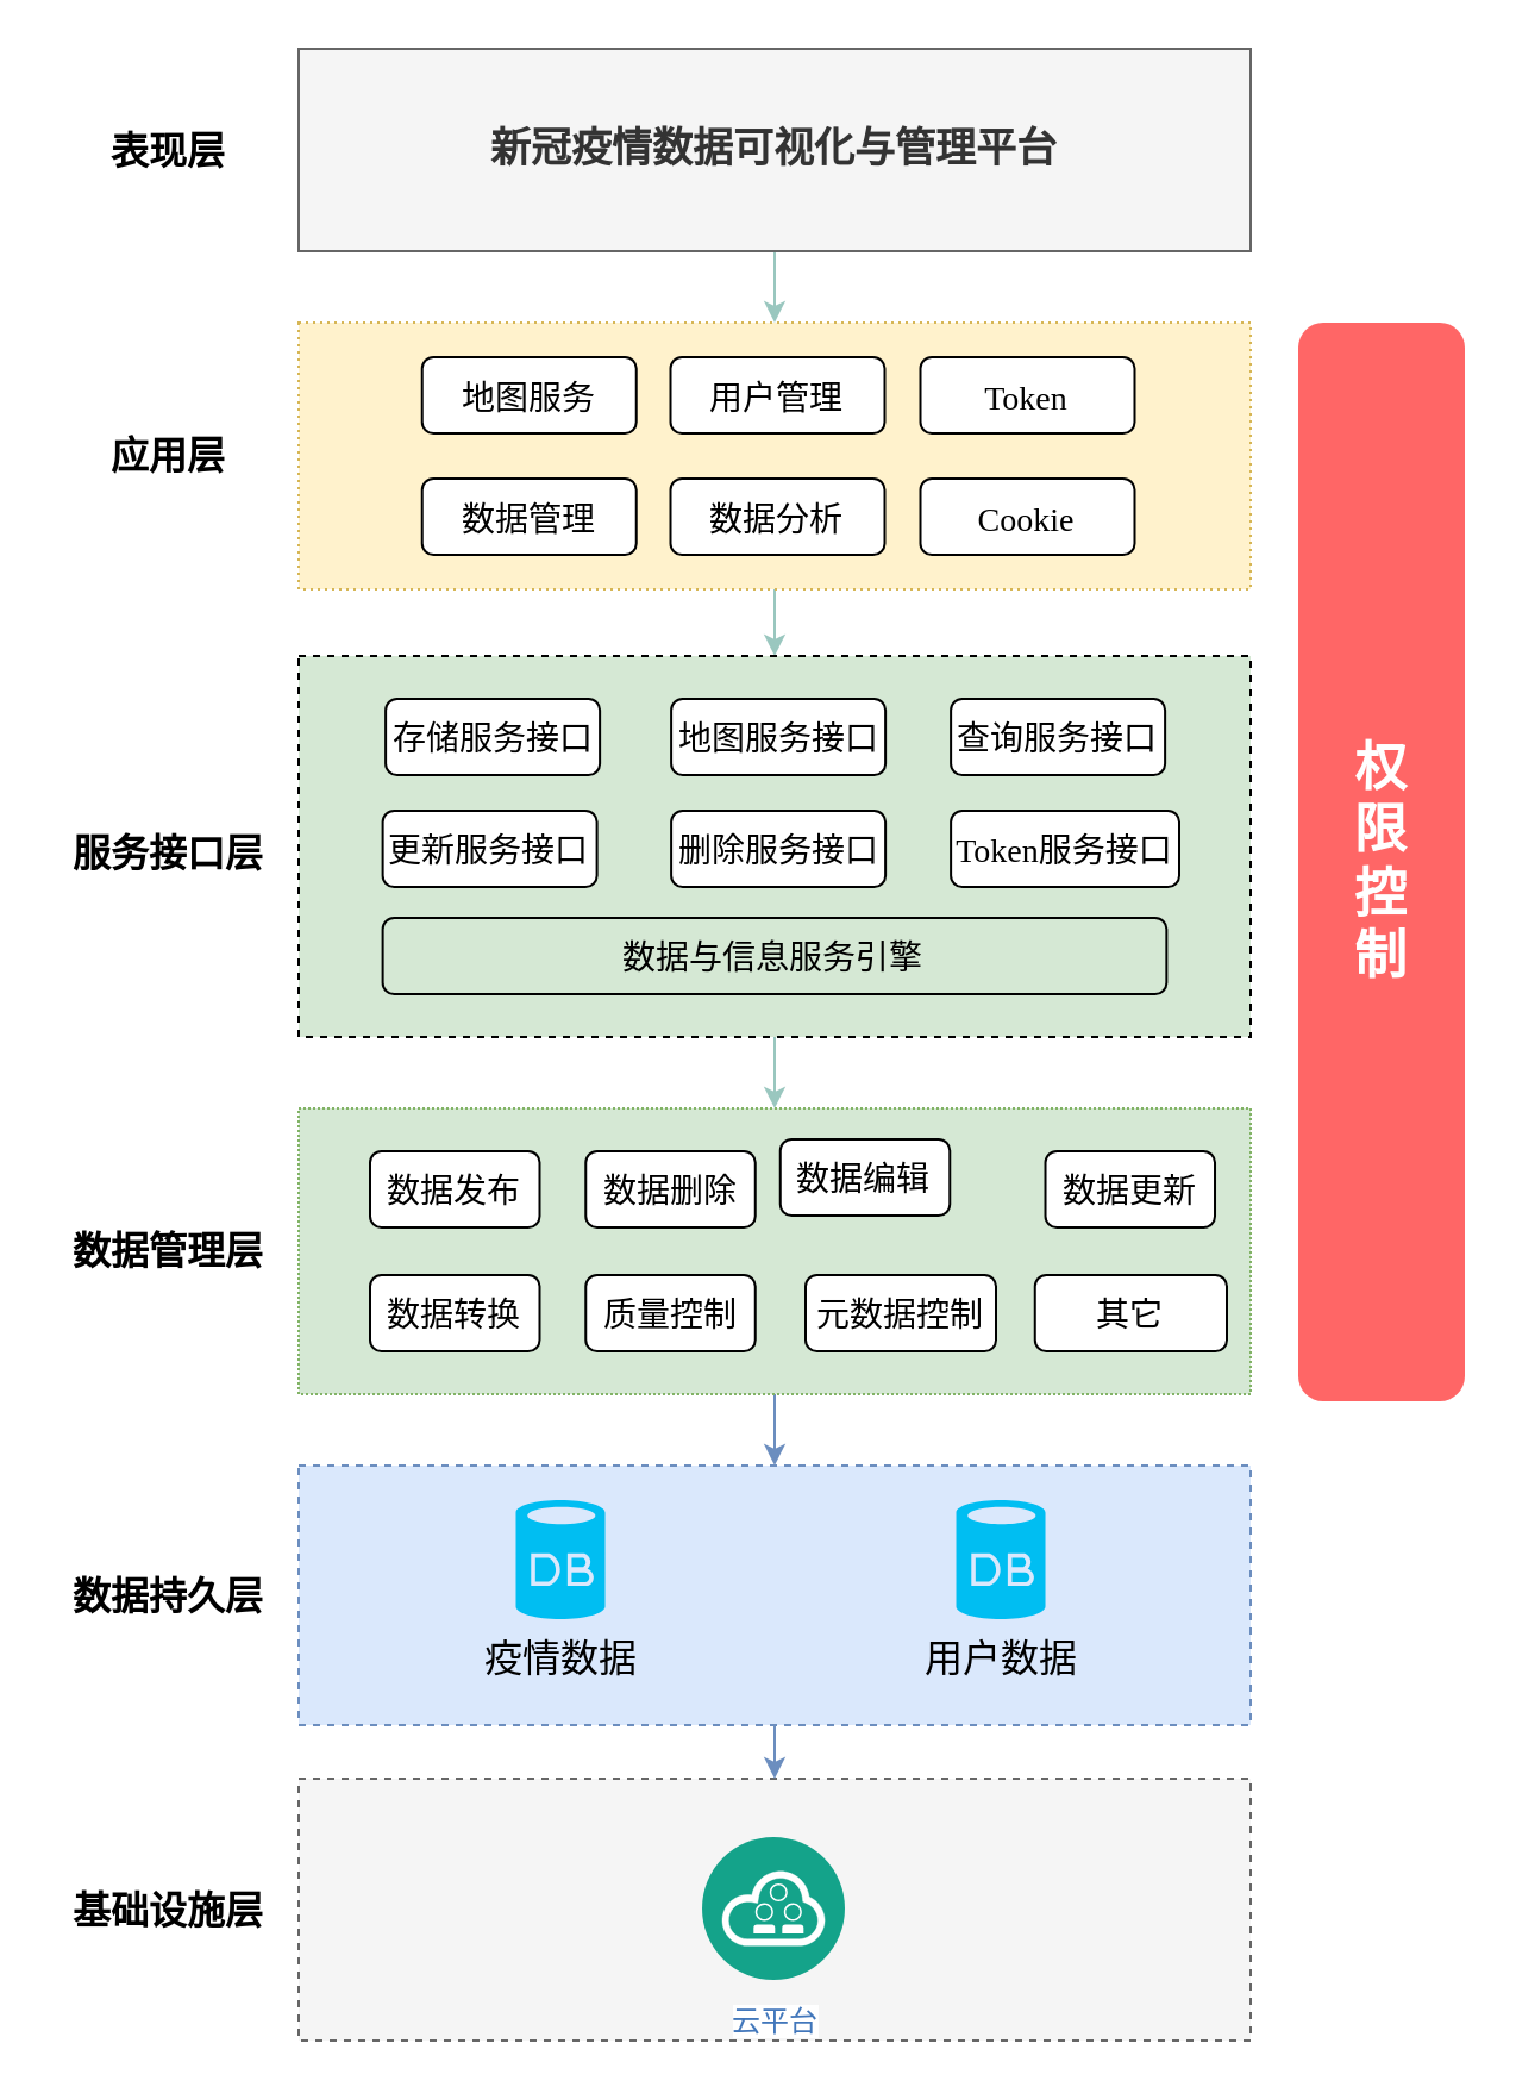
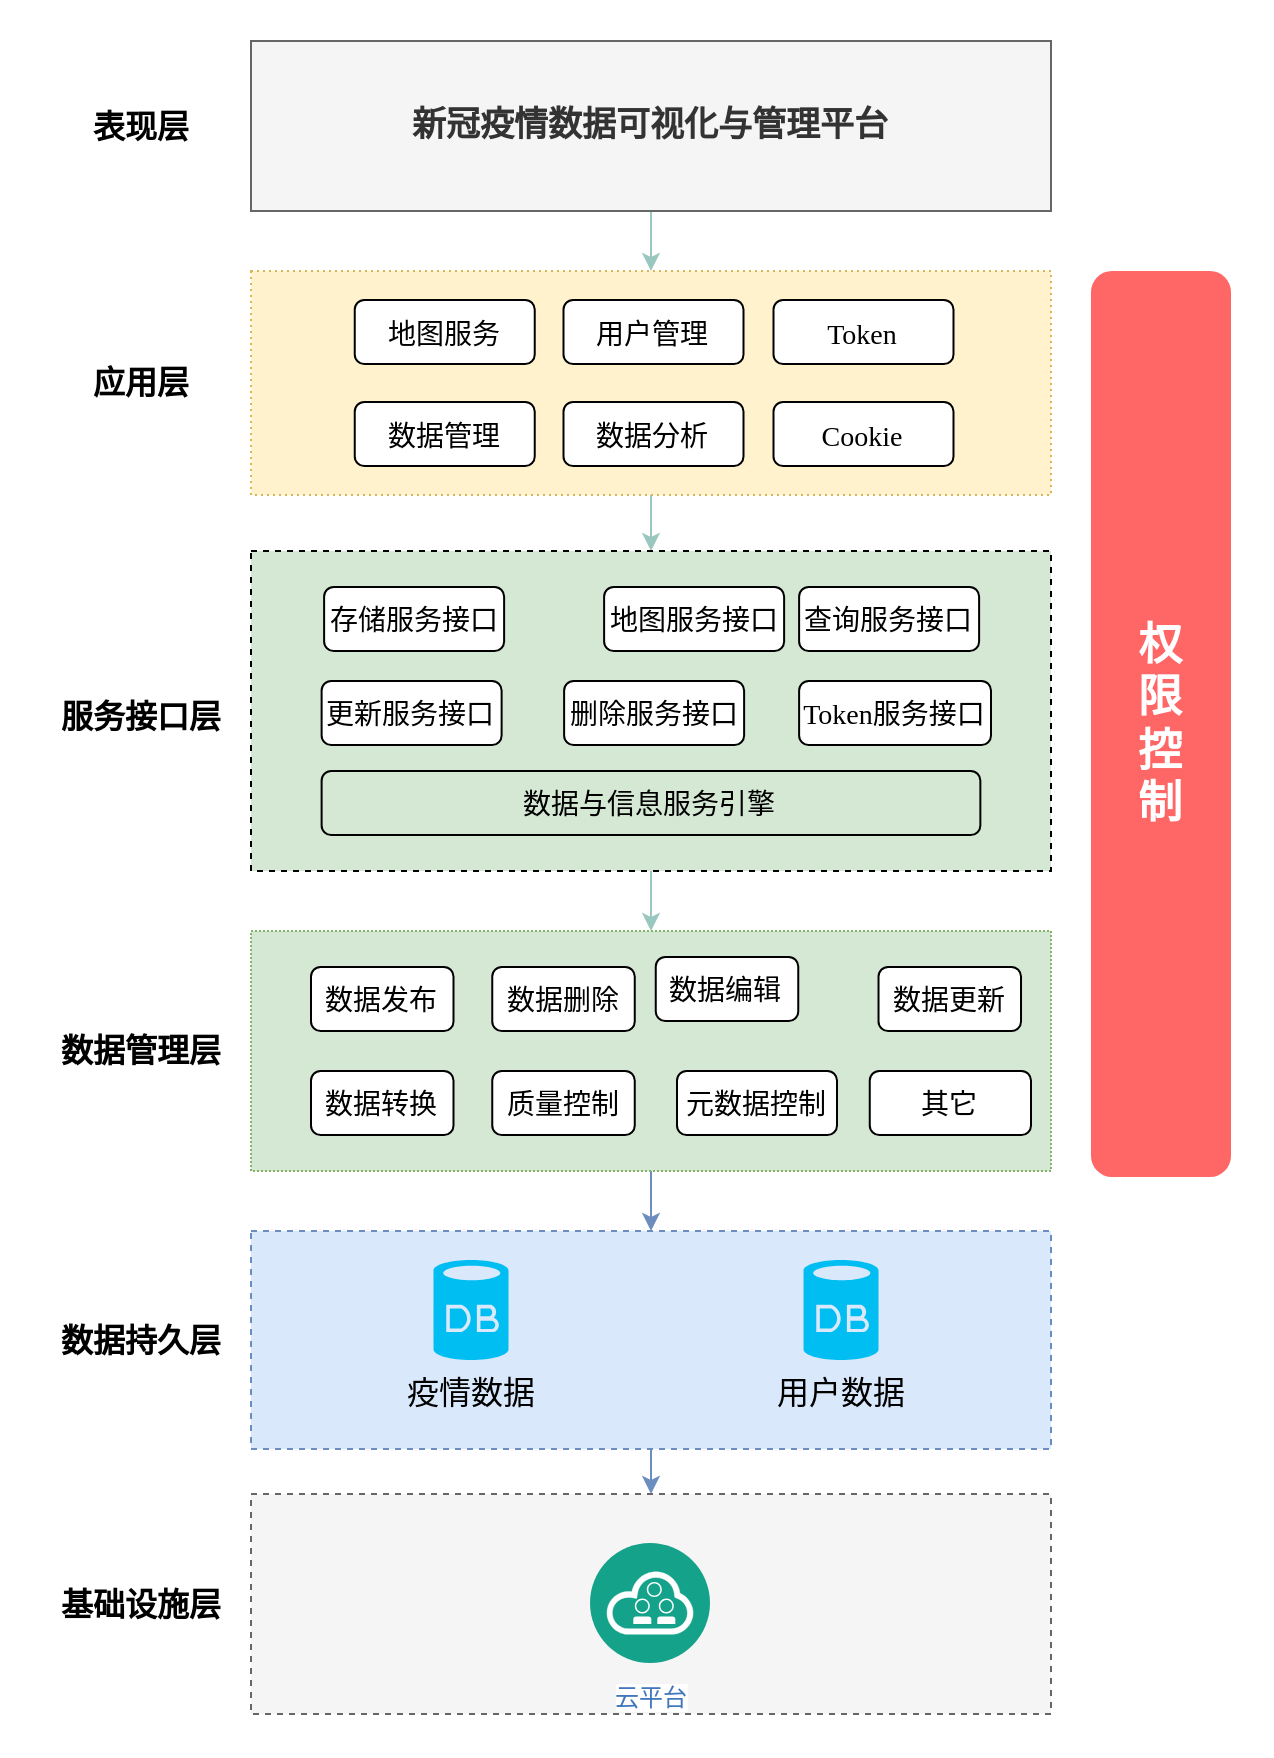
- <mxCell id="31" value="&lt;font style=&quot;font-size: 14px&quot;&gt;地图服务接口&lt;/font&gt;" style="rounded=1;whiteSpace=wrap;html=1;fontFamily=Garamond;fontSize=16;" parent="1" vertex="1"><mxGeometry x="281.56" y="293" width="90" height="32" as="geometry" /></mxCell>
+ <mxCell id="31" value="&lt;font style=&quot;font-size: 14px&quot;&gt;地图服务接口&lt;/font&gt;" style="rounded=1;whiteSpace=wrap;html=1;fontFamily=Garamond;fontSize=16;" parent="1" vertex="1"><mxGeometry x="301.56" y="293" width="90" height="32" as="geometry" /></mxCell>
